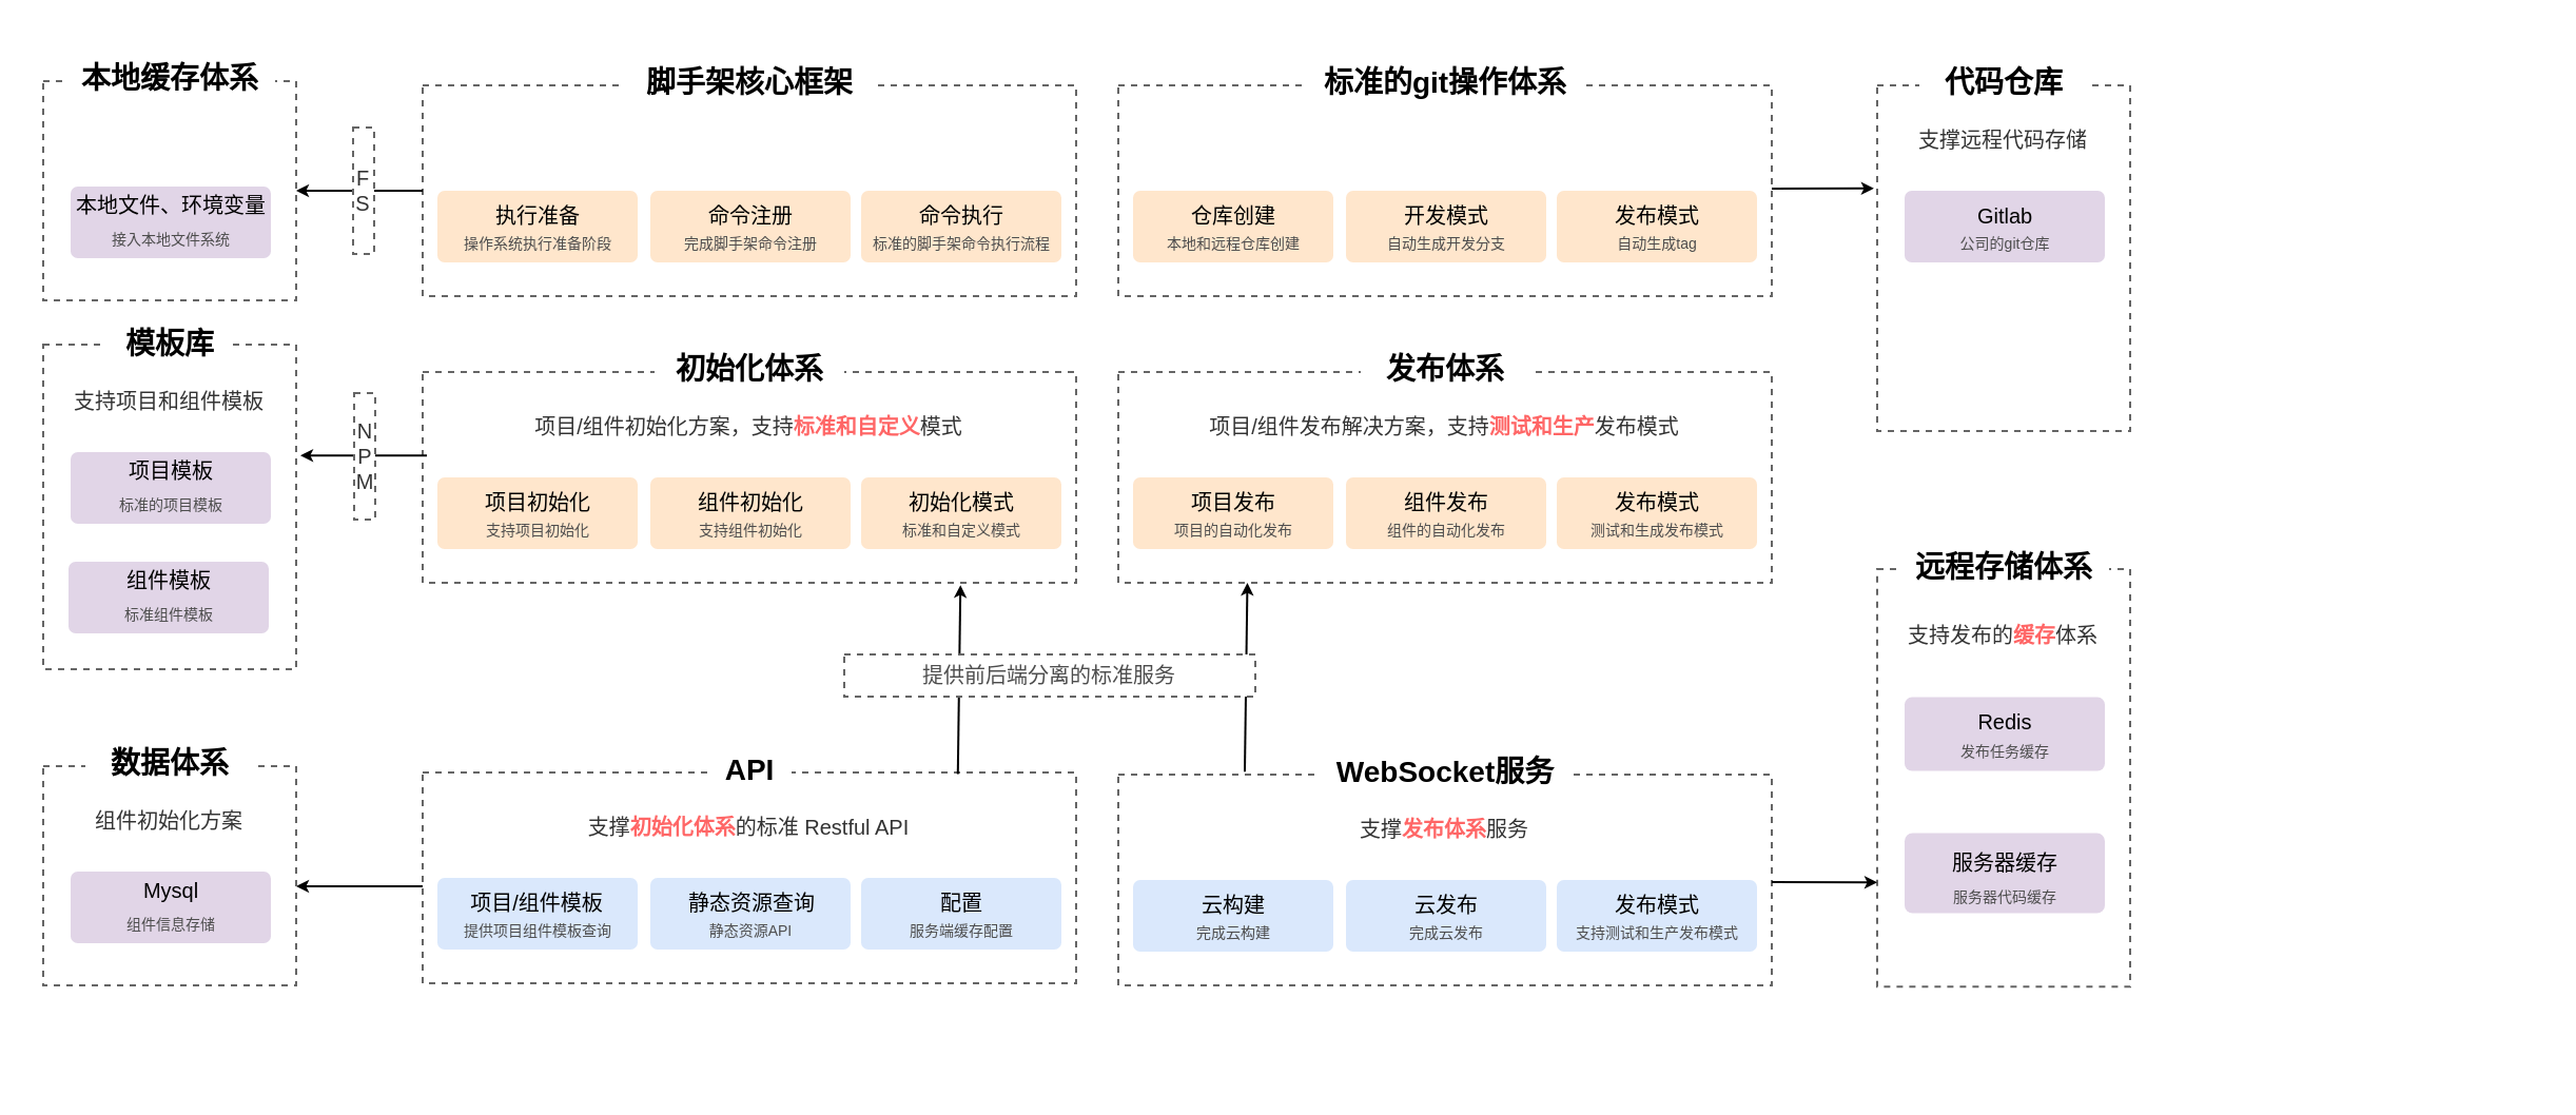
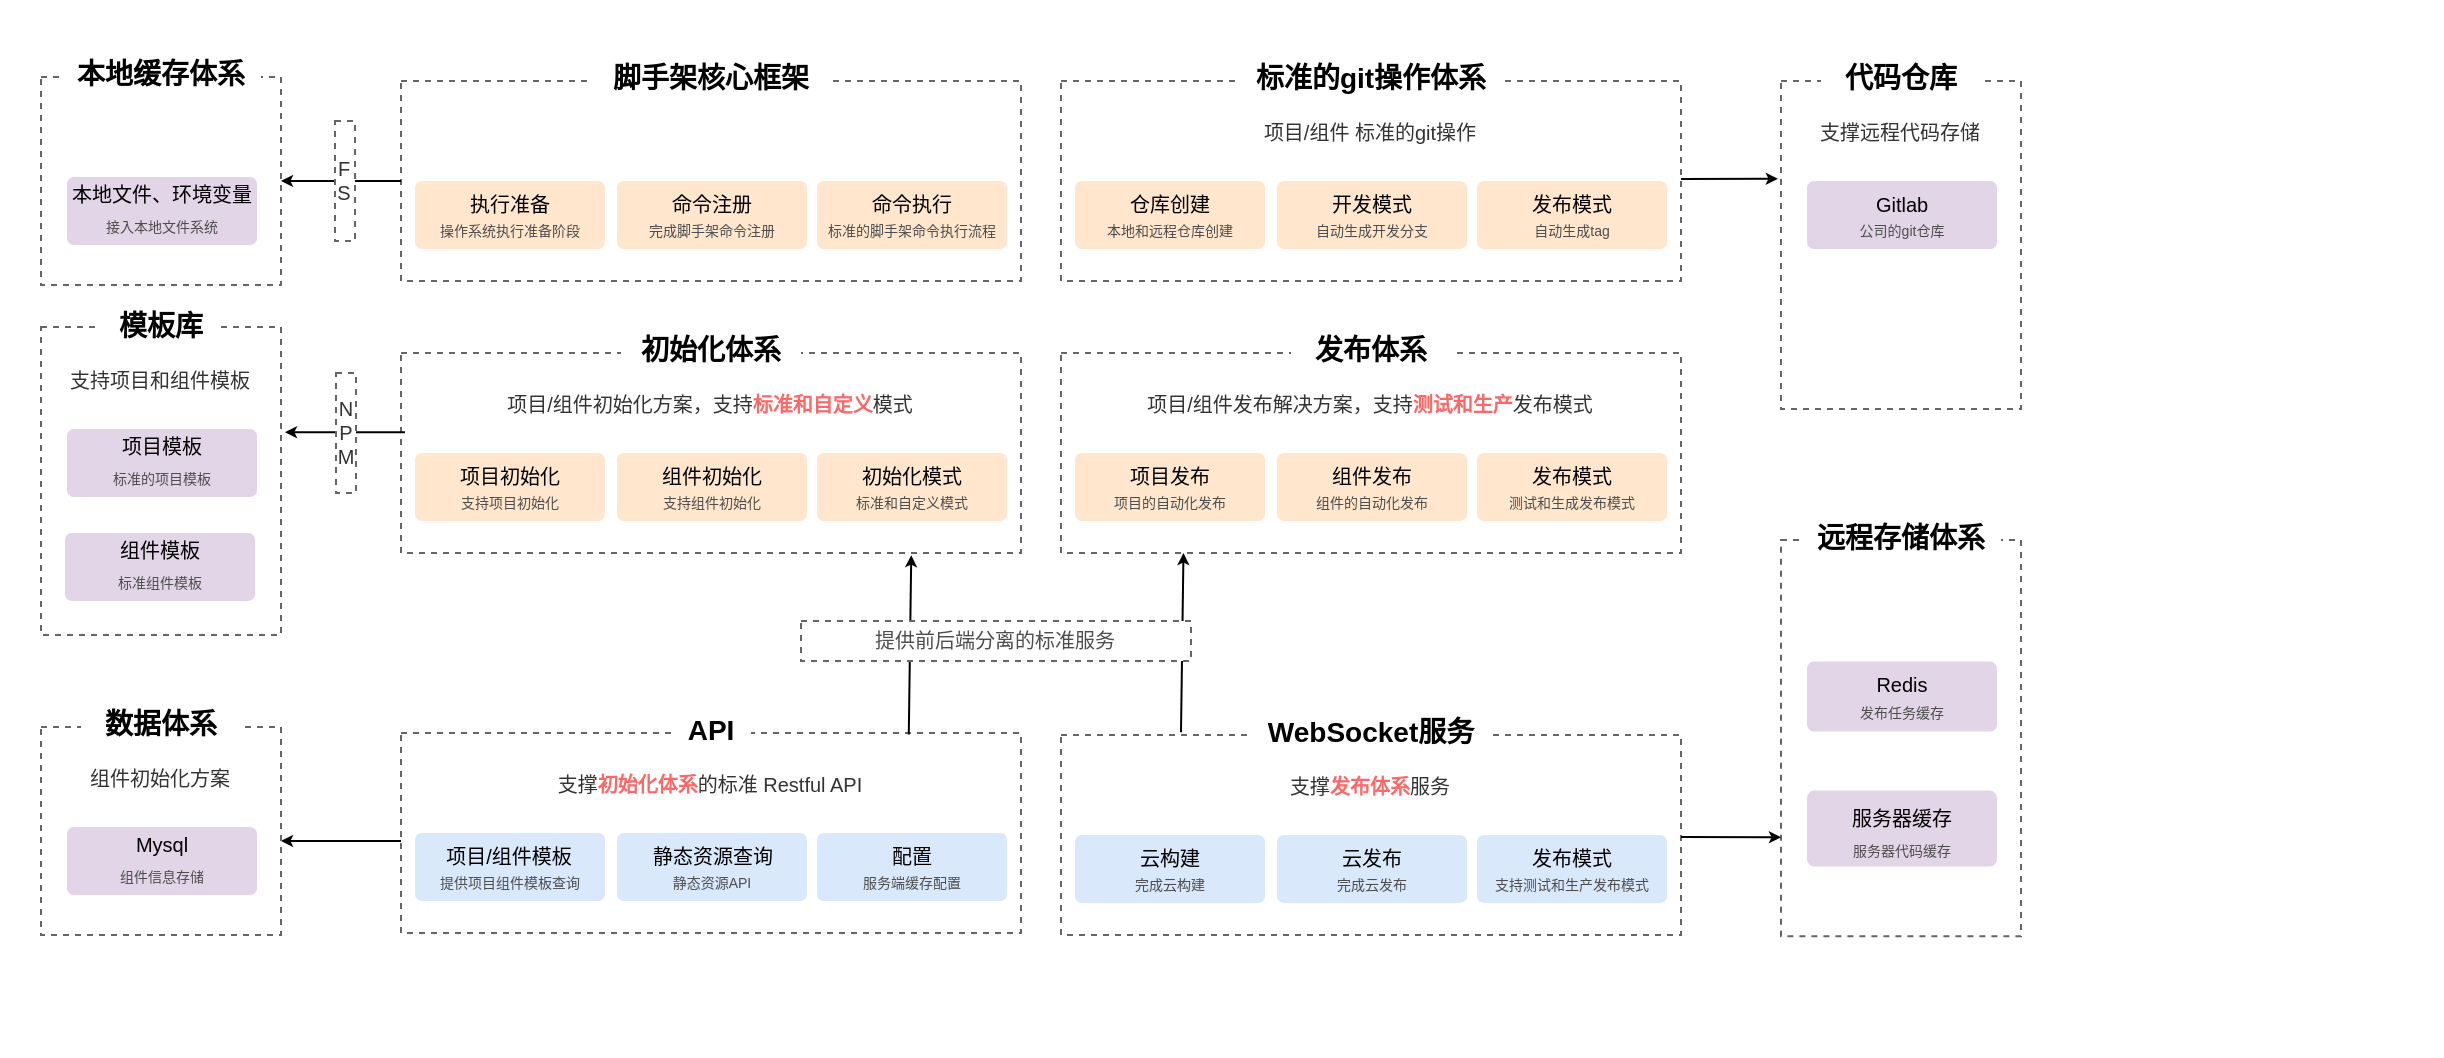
+ <mxCell id="21" value="&lt;span style=&quot;font-size: 10px;&quot;&gt;项目/组件 标准的git操作&lt;/span&gt;" style="text;html=1;strokeColor=none;fillColor=none;align=center;verticalAlign=middle;whiteSpace=wrap;rounded=0;fontSize=12;fontColor=#333333;" vertex="1" parent="18"><mxGeometry y="32" width="310" height="20" as="geometry" /></mxCell>
- <mxCell id="115" value="&lt;font style=&quot;font-size: 10px;&quot;&gt;支持发布的&lt;b&gt;&lt;font color=&quot;#ff6666&quot;&gt;缓存&lt;/font&gt;&lt;/b&gt;体系&lt;/font&gt;" style="text;html=1;strokeColor=none;fillColor=none;align=center;verticalAlign=middle;whiteSpace=wrap;rounded=0;fontSize=12;fontColor=#333333;" vertex="1" parent="112"><mxGeometry y="38.933" width="120" height="24.333" as="geometry" /></mxCell>
